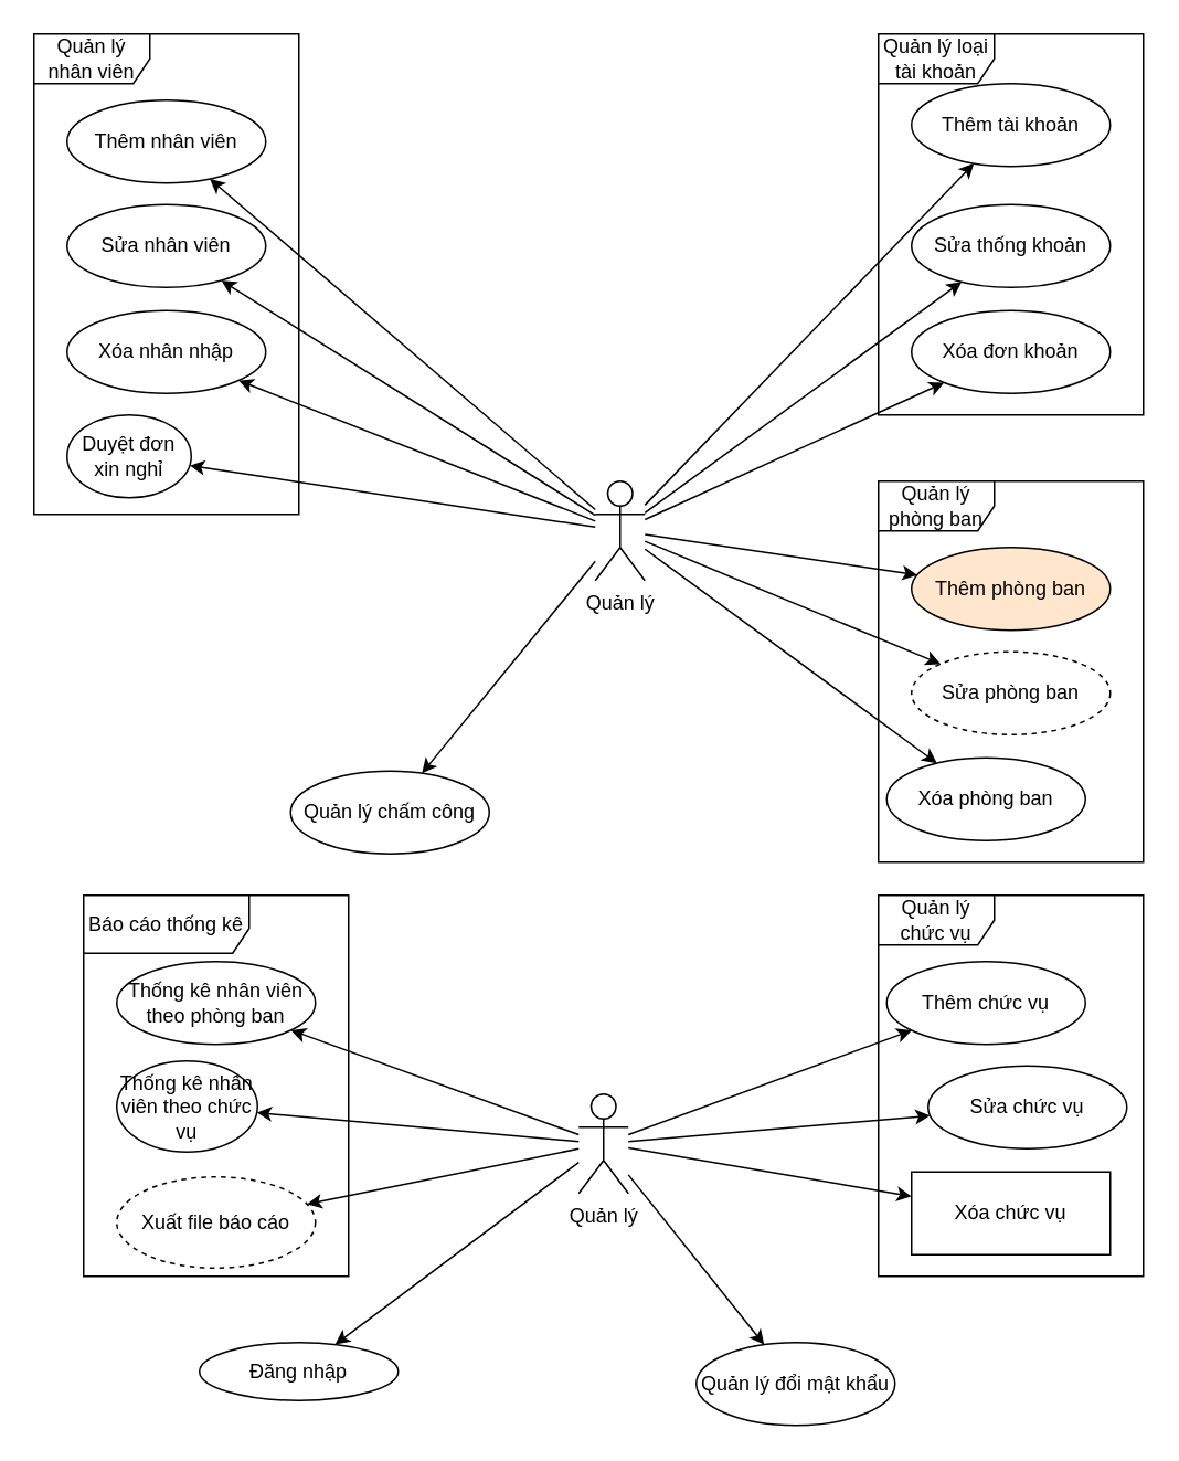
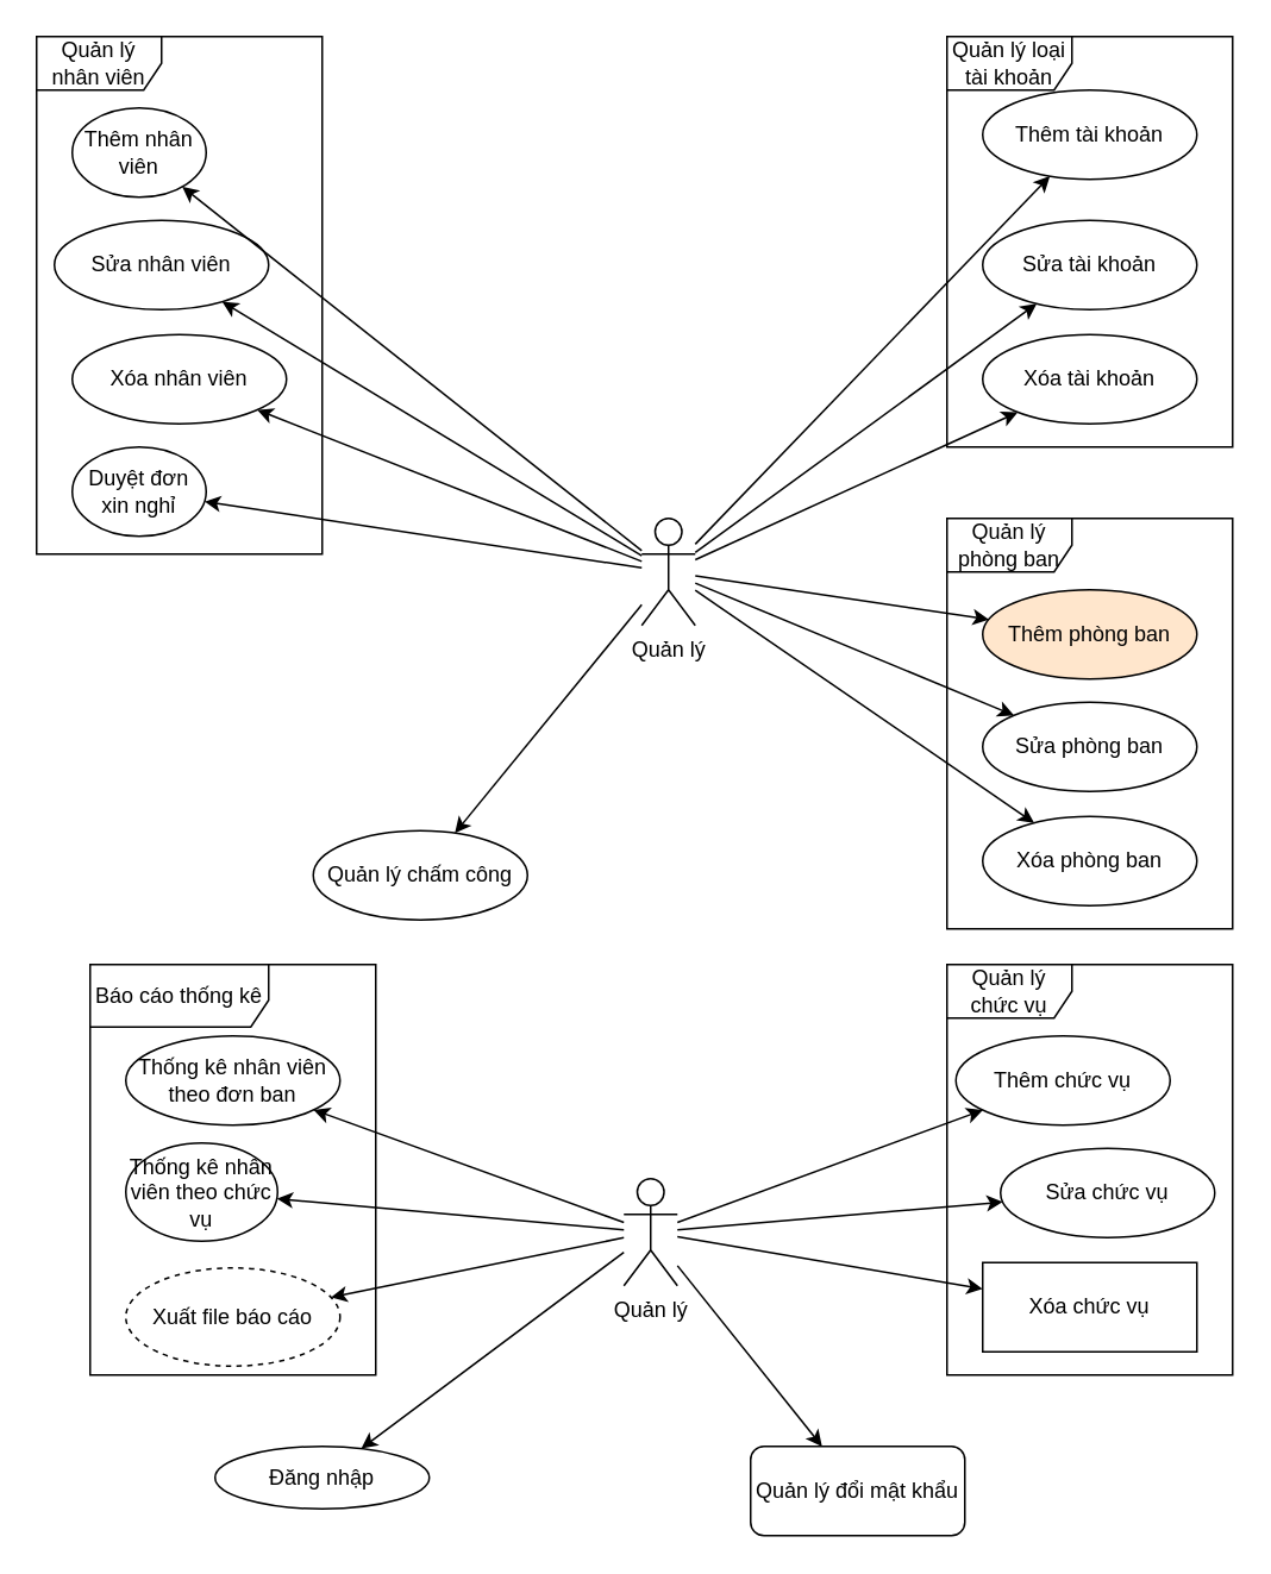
- <mxCell id="5" value="Thêm nhân viên" style="ellipse;whiteSpace=wrap;html=1;" parent="3" vertex="1"><mxGeometry x="20" y="40" width="120" height="50" as="geometry" /></mxCell>
+ <mxCell id="5" value="Thêm nhân viên" style="ellipse;whiteSpace=wrap;html=1;" parent="3" vertex="1"><mxGeometry x="20" y="40" width="75" height="50" as="geometry" /></mxCell>
- <mxCell id="6" value="Sửa nhân viên" style="ellipse;whiteSpace=wrap;html=1;" parent="3" vertex="1"><mxGeometry x="20" y="103" width="120" height="50" as="geometry" /></mxCell>
+ <mxCell id="6" value="Sửa nhân viên" style="ellipse;whiteSpace=wrap;html=1;" parent="3" vertex="1"><mxGeometry x="10" y="103" width="120" height="50" as="geometry" /></mxCell>
- <mxCell id="15" value="Sửa thống khoản" style="ellipse;whiteSpace=wrap;html=1;" parent="12" vertex="1"><mxGeometry x="20" y="103" width="120" height="50" as="geometry" /></mxCell>
+ <mxCell id="15" value="Sửa tài khoản" style="ellipse;whiteSpace=wrap;html=1;" parent="12" vertex="1"><mxGeometry x="20" y="103" width="120" height="50" as="geometry" /></mxCell>
- <mxCell id="7" value="Xóa nhân nhập" style="ellipse;whiteSpace=wrap;html=1;" parent="3" vertex="1"><mxGeometry x="20" y="167" width="120" height="50" as="geometry" /></mxCell>
+ <mxCell id="7" value="Xóa nhân viên" style="ellipse;whiteSpace=wrap;html=1;" parent="3" vertex="1"><mxGeometry x="20" y="167" width="120" height="50" as="geometry" /></mxCell>
- <mxCell id="16" value="Xóa đơn khoản" style="ellipse;whiteSpace=wrap;html=1;" parent="12" vertex="1"><mxGeometry x="20" y="167" width="120" height="50" as="geometry" /></mxCell>
+ <mxCell id="16" value="Xóa tài khoản" style="ellipse;whiteSpace=wrap;html=1;" parent="12" vertex="1"><mxGeometry x="20" y="167" width="120" height="50" as="geometry" /></mxCell>
- <mxCell id="23" value="Sửa phòng ban" style="ellipse;whiteSpace=wrap;html=1;dashed=1;" parent="20" vertex="1"><mxGeometry x="20" y="103" width="120" height="50" as="geometry" /></mxCell>
+ <mxCell id="23" value="Sửa phòng ban" style="ellipse;whiteSpace=wrap;html=1;" parent="20" vertex="1"><mxGeometry x="20" y="103" width="120" height="50" as="geometry" /></mxCell>
- <mxCell id="24" value="Xóa phòng ban" style="ellipse;whiteSpace=wrap;html=1;" parent="20" vertex="1"><mxGeometry x="5" y="167" width="120" height="50" as="geometry" /></mxCell>
+ <mxCell id="24" value="Xóa phòng ban" style="ellipse;whiteSpace=wrap;html=1;" parent="20" vertex="1"><mxGeometry x="20" y="167" width="120" height="50" as="geometry" /></mxCell>
- <mxCell id="30" value="Thống kê nhân viên theo phòng ban" style="ellipse;whiteSpace=wrap;html=1;" parent="28" vertex="1"><mxGeometry x="20" y="40" width="120" height="50" as="geometry" /></mxCell>
+ <mxCell id="30" value="Thống kê nhân viên theo đơn ban" style="ellipse;whiteSpace=wrap;html=1;" parent="28" vertex="1"><mxGeometry x="20" y="40" width="120" height="50" as="geometry" /></mxCell>
- <mxCell id="38" value="Quản lý đổi mật khẩu" style="ellipse;whiteSpace=wrap;html=1;" parent="1" vertex="1"><mxGeometry x="420" y="810" width="120" height="50" as="geometry" /></mxCell>
+ <mxCell id="38" value="Quản lý đổi mật khẩu" style="whiteSpace=wrap;html=1;rounded=1;" parent="1" vertex="1"><mxGeometry x="420" y="810" width="120" height="50" as="geometry" /></mxCell>
